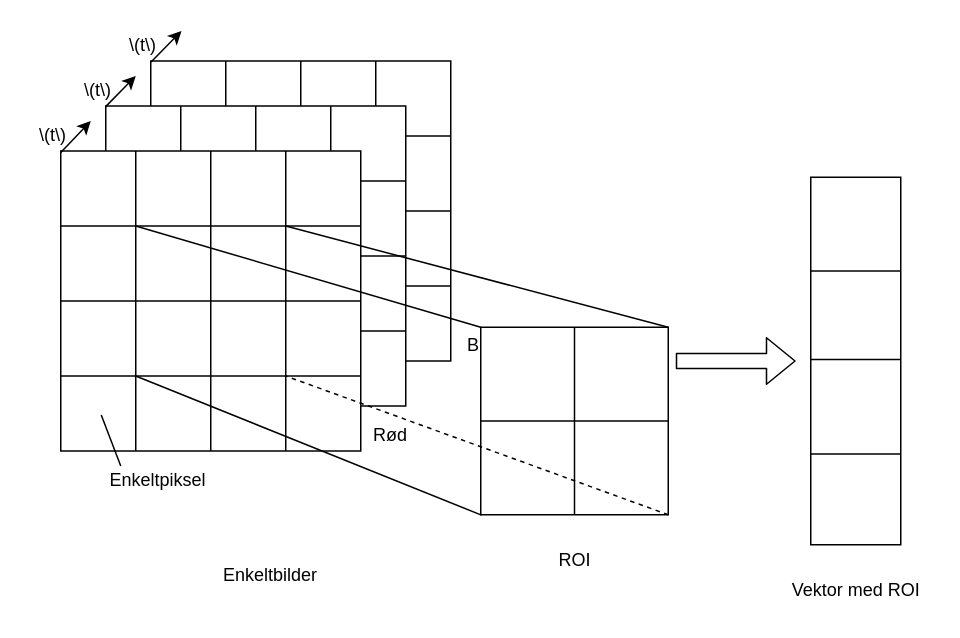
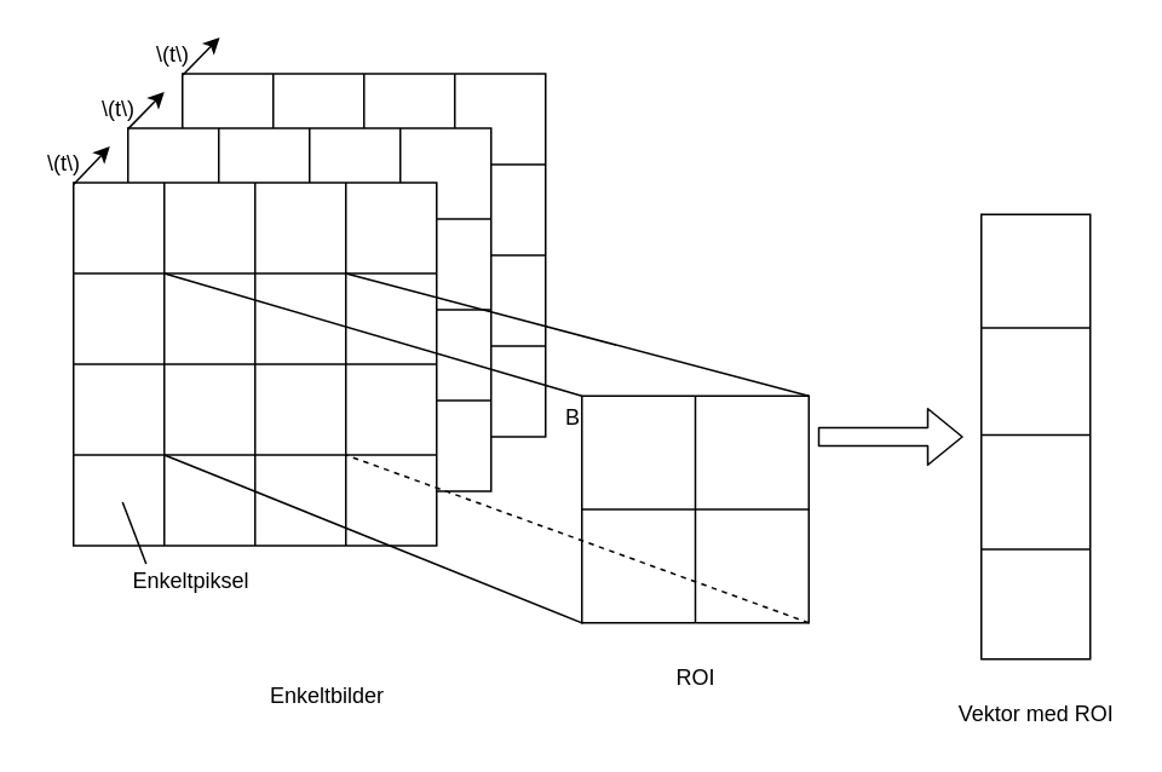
- <mxCell id="23" value="Rød" style="text;html=1;strokeColor=none;fillColor=none;align=center;verticalAlign=middle;whiteSpace=wrap;rounded=0;" parent="1" vertex="1"><mxGeometry x="240" y="280" width="40" height="20" as="geometry" /></mxCell>
